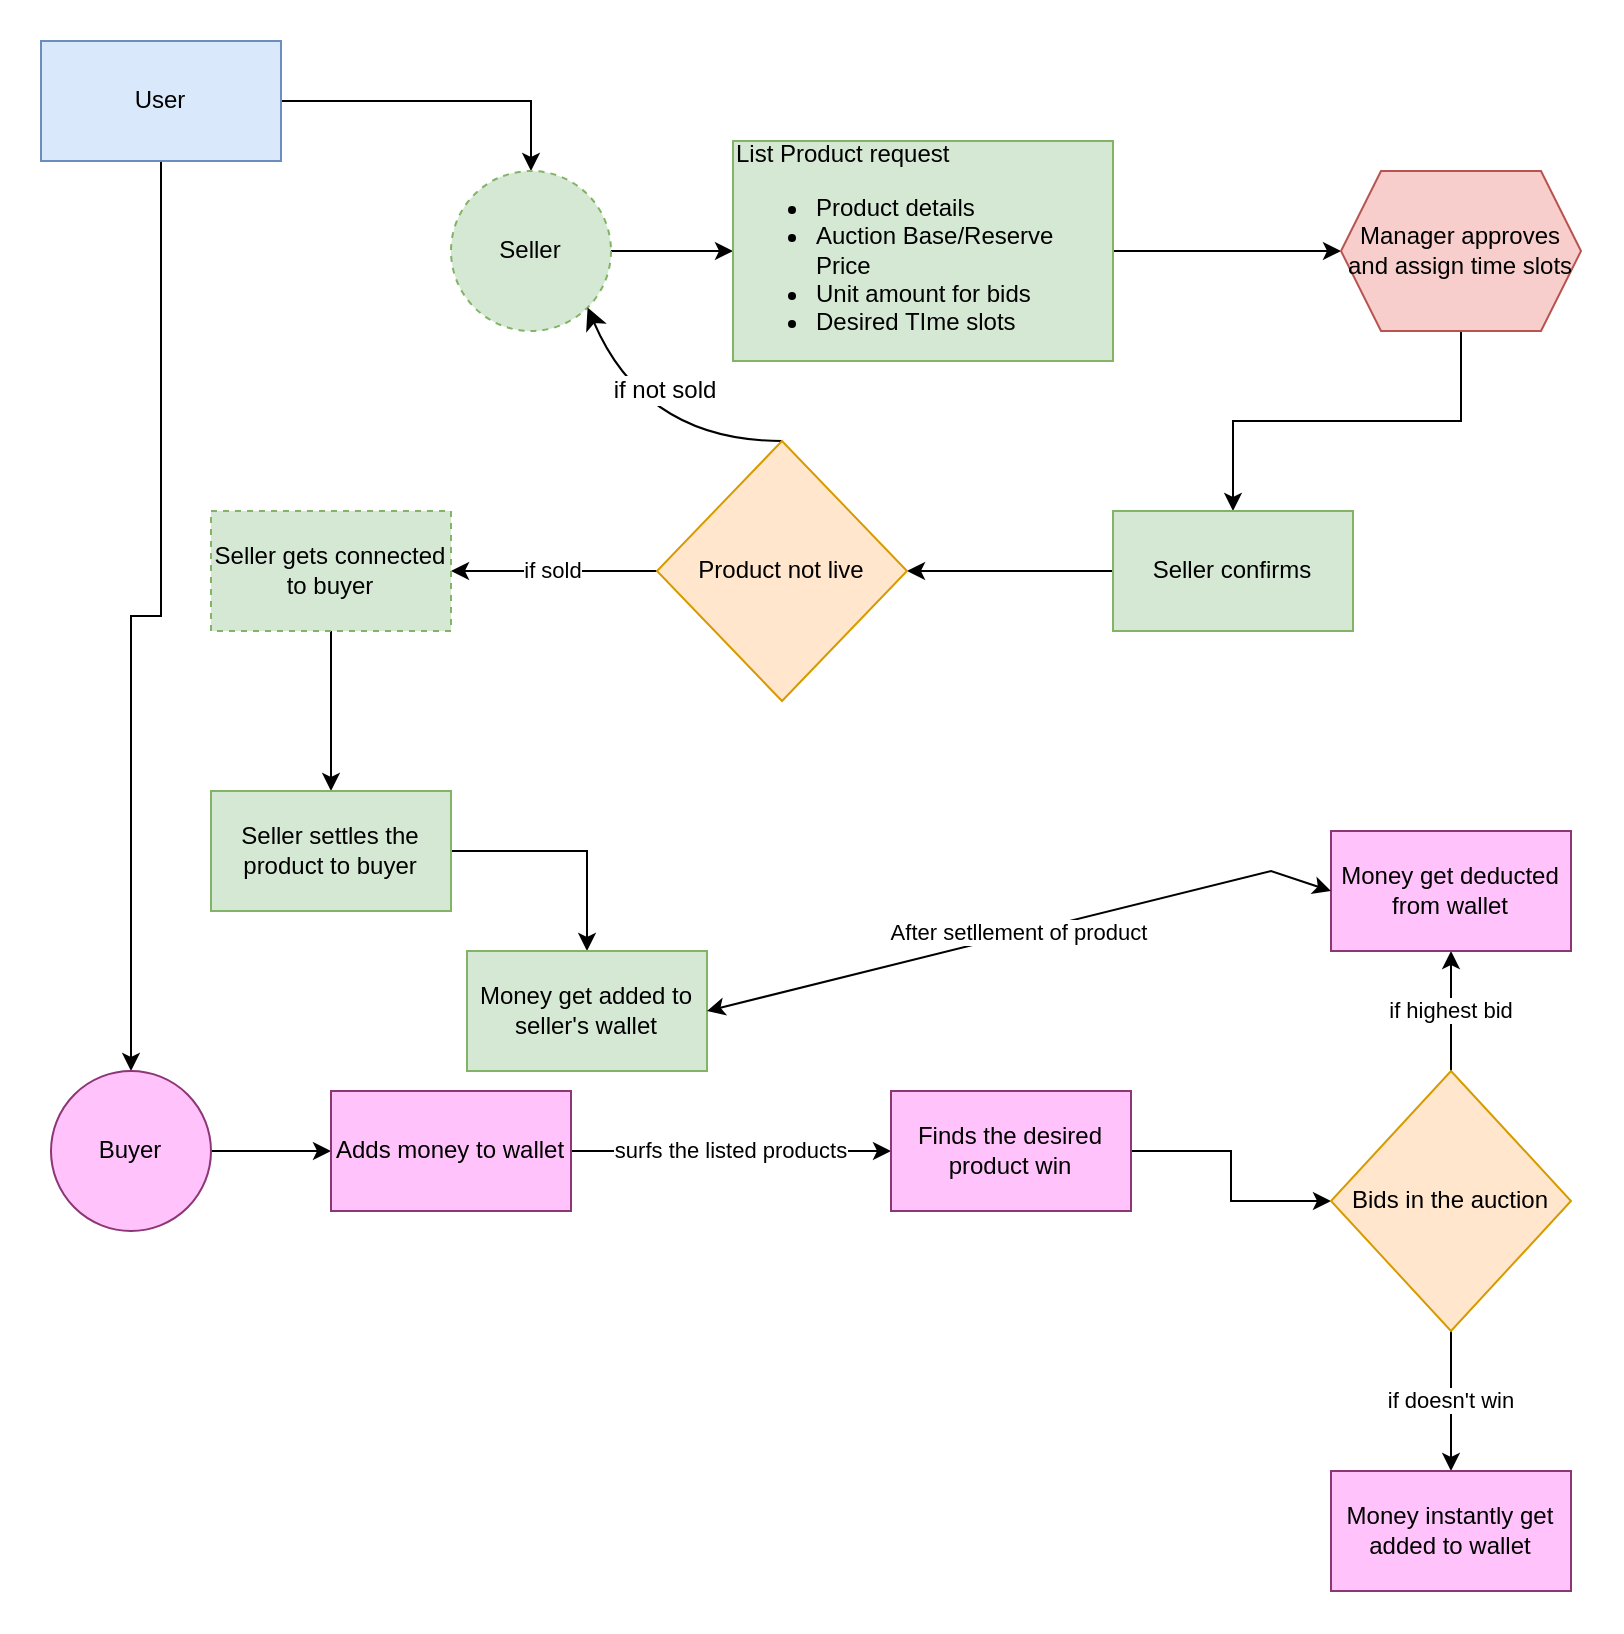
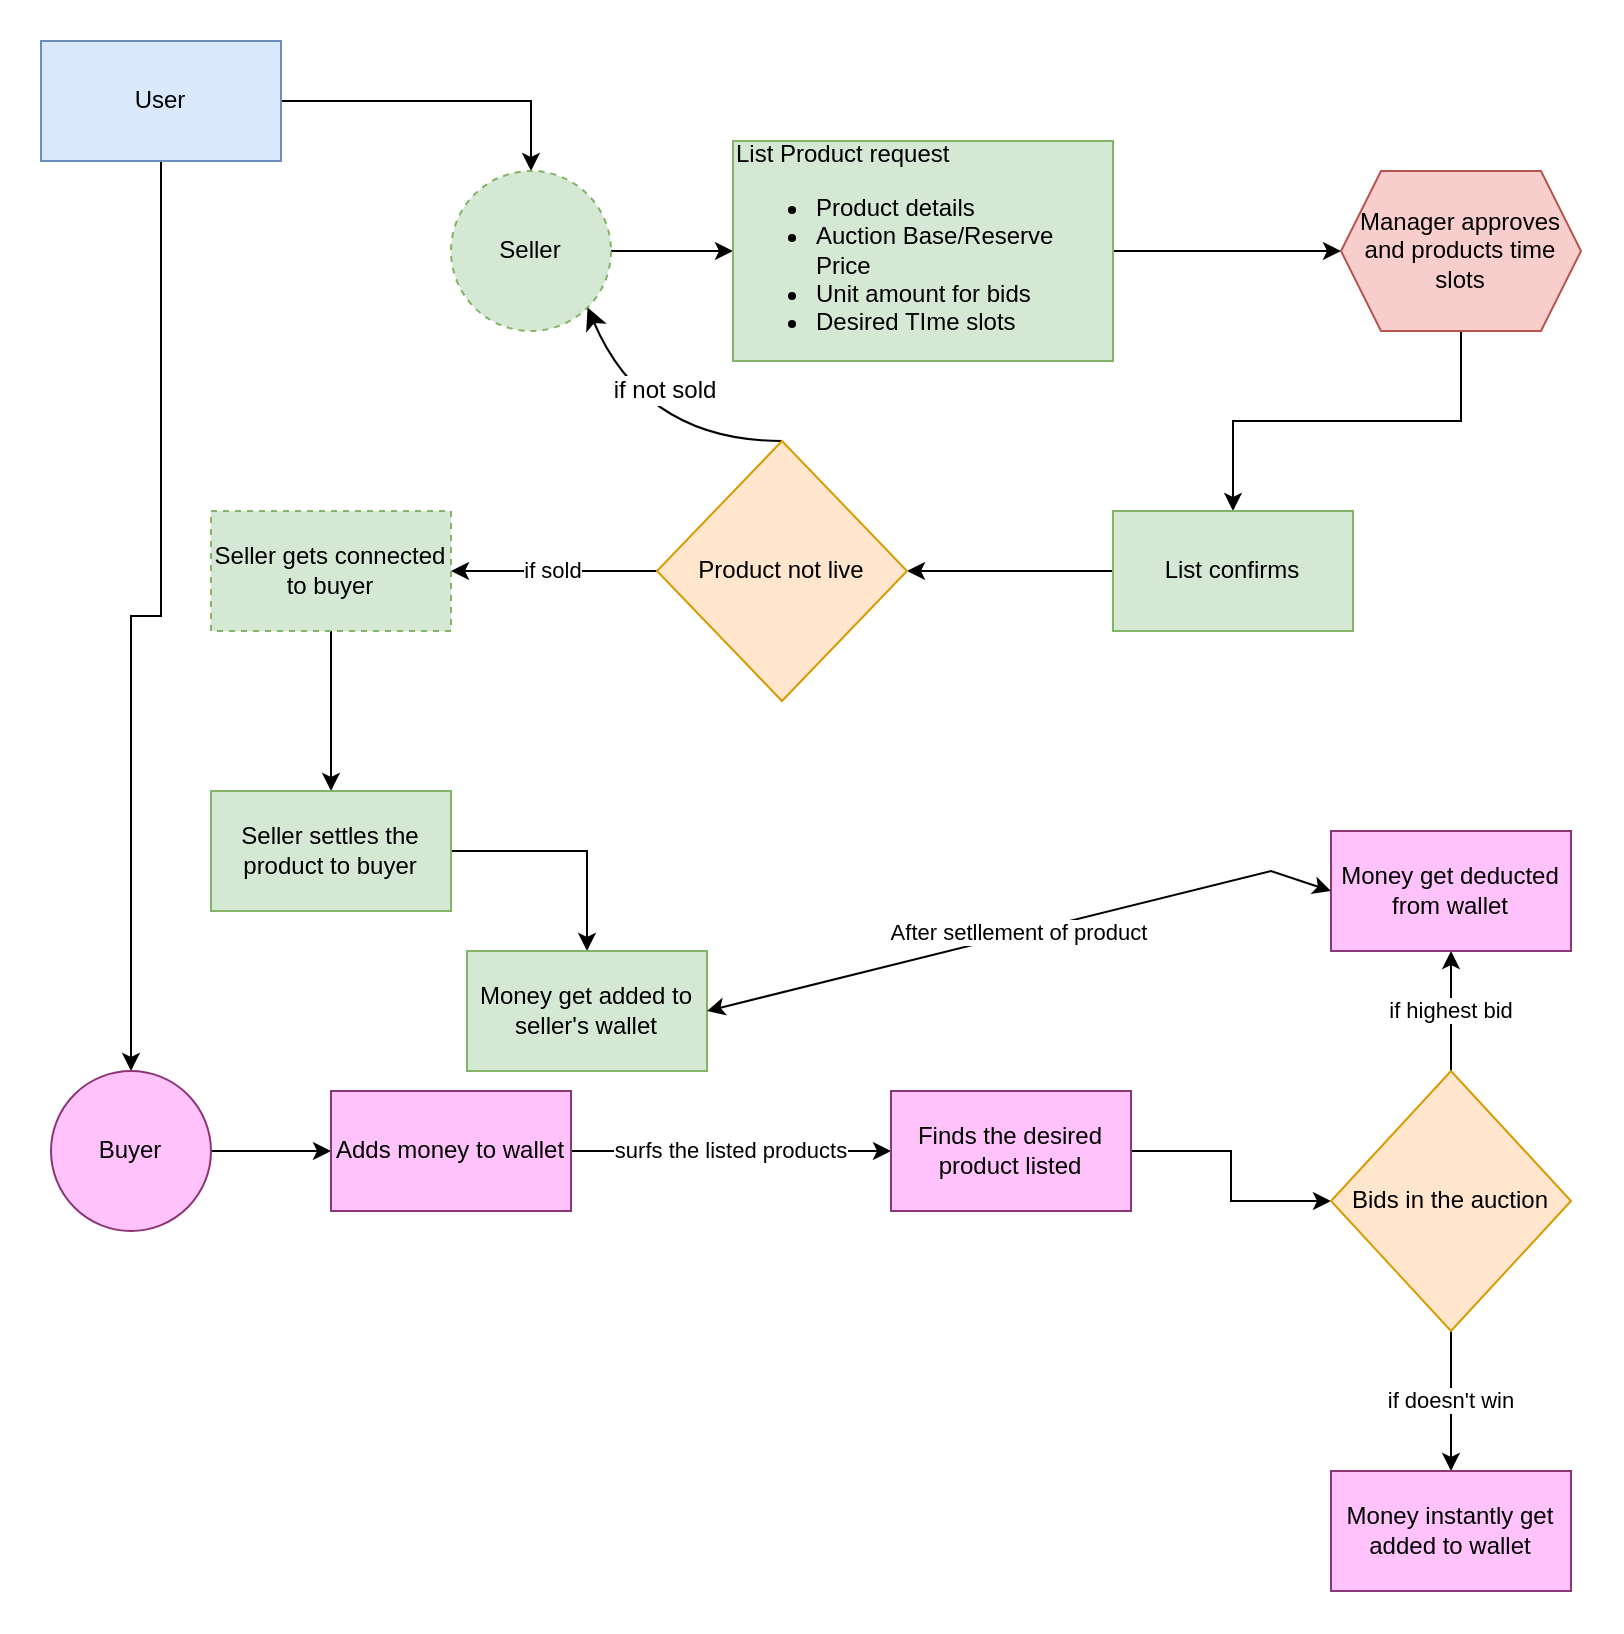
- <mxCell id="12" value="Manager approves&lt;div&gt;and assign time slots&lt;/div&gt;" style="shape=hexagon;perimeter=hexagonPerimeter2;whiteSpace=wrap;html=1;fixedSize=1;align=center;rounded=0;fillColor=#f8cecc;strokeColor=#b85450;" parent="1" vertex="1"><mxGeometry x="670" y="85" width="120" height="80" as="geometry" /></mxCell>
+ <mxCell id="12" value="Manager approves&lt;div&gt;and products time slots&lt;/div&gt;" style="shape=hexagon;perimeter=hexagonPerimeter2;whiteSpace=wrap;html=1;fixedSize=1;align=center;rounded=0;fillColor=#f8cecc;strokeColor=#b85450;" parent="1" vertex="1"><mxGeometry x="670" y="85" width="120" height="80" as="geometry" /></mxCell>
- <mxCell id="14" value="Seller confirms" style="rounded=0;whiteSpace=wrap;html=1;fillColor=#d5e8d4;strokeColor=#82b366;" parent="1" vertex="1"><mxGeometry x="556" y="255" width="120" height="60" as="geometry" /></mxCell>
+ <mxCell id="14" value="List confirms" style="rounded=0;whiteSpace=wrap;html=1;fillColor=#d5e8d4;strokeColor=#82b366;" parent="1" vertex="1"><mxGeometry x="556" y="255" width="120" height="60" as="geometry" /></mxCell>
- <mxCell id="18" value="Finds the desired product win" style="whiteSpace=wrap;html=1;rounded=0;strokeColor=#8c3675;align=center;verticalAlign=middle;fontFamily=Helvetica;fontSize=12;fontColor=default;fillColor=#ffc2fa;" parent="1" vertex="1"><mxGeometry x="445" y="545" width="120" height="60" as="geometry" /></mxCell>
+ <mxCell id="18" value="Finds the desired product listed" style="whiteSpace=wrap;html=1;rounded=0;strokeColor=#8c3675;align=center;verticalAlign=middle;fontFamily=Helvetica;fontSize=12;fontColor=default;fillColor=#ffc2fa;" parent="1" vertex="1"><mxGeometry x="445" y="545" width="120" height="60" as="geometry" /></mxCell>
